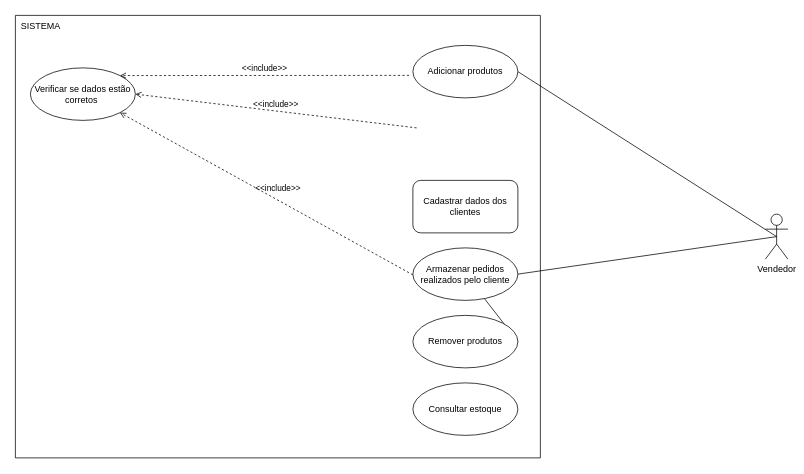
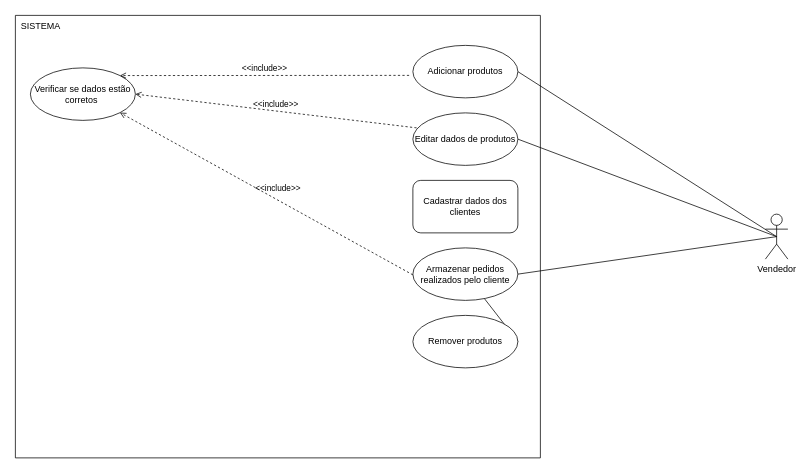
+ <mxCell id="12" value="Editar dados de produtos" style="ellipse;whiteSpace=wrap;html=1;" parent="6" vertex="1"><mxGeometry x="530" y="130" width="140" height="70" as="geometry" /></mxCell>
+ <mxCell id="5" value="" style="endArrow=none;html=1;rounded=0;exitX=1;exitY=0.5;exitDx=0;exitDy=0;entryX=0.5;entryY=0.5;entryDx=0;entryDy=0;entryPerimeter=0;" parent="1" source="12" target="2" edge="1"><mxGeometry relative="1" as="geometry"><mxPoint x="390" y="264.5" as="sourcePoint" /><mxPoint x="570" y="170" as="targetPoint" /></mxGeometry></mxCell>
- <mxCell id="16" value="Consultar estoque" style="ellipse;whiteSpace=wrap;html=1;" parent="6" vertex="1"><mxGeometry x="530" y="490" width="140" height="70" as="geometry" /></mxCell>
